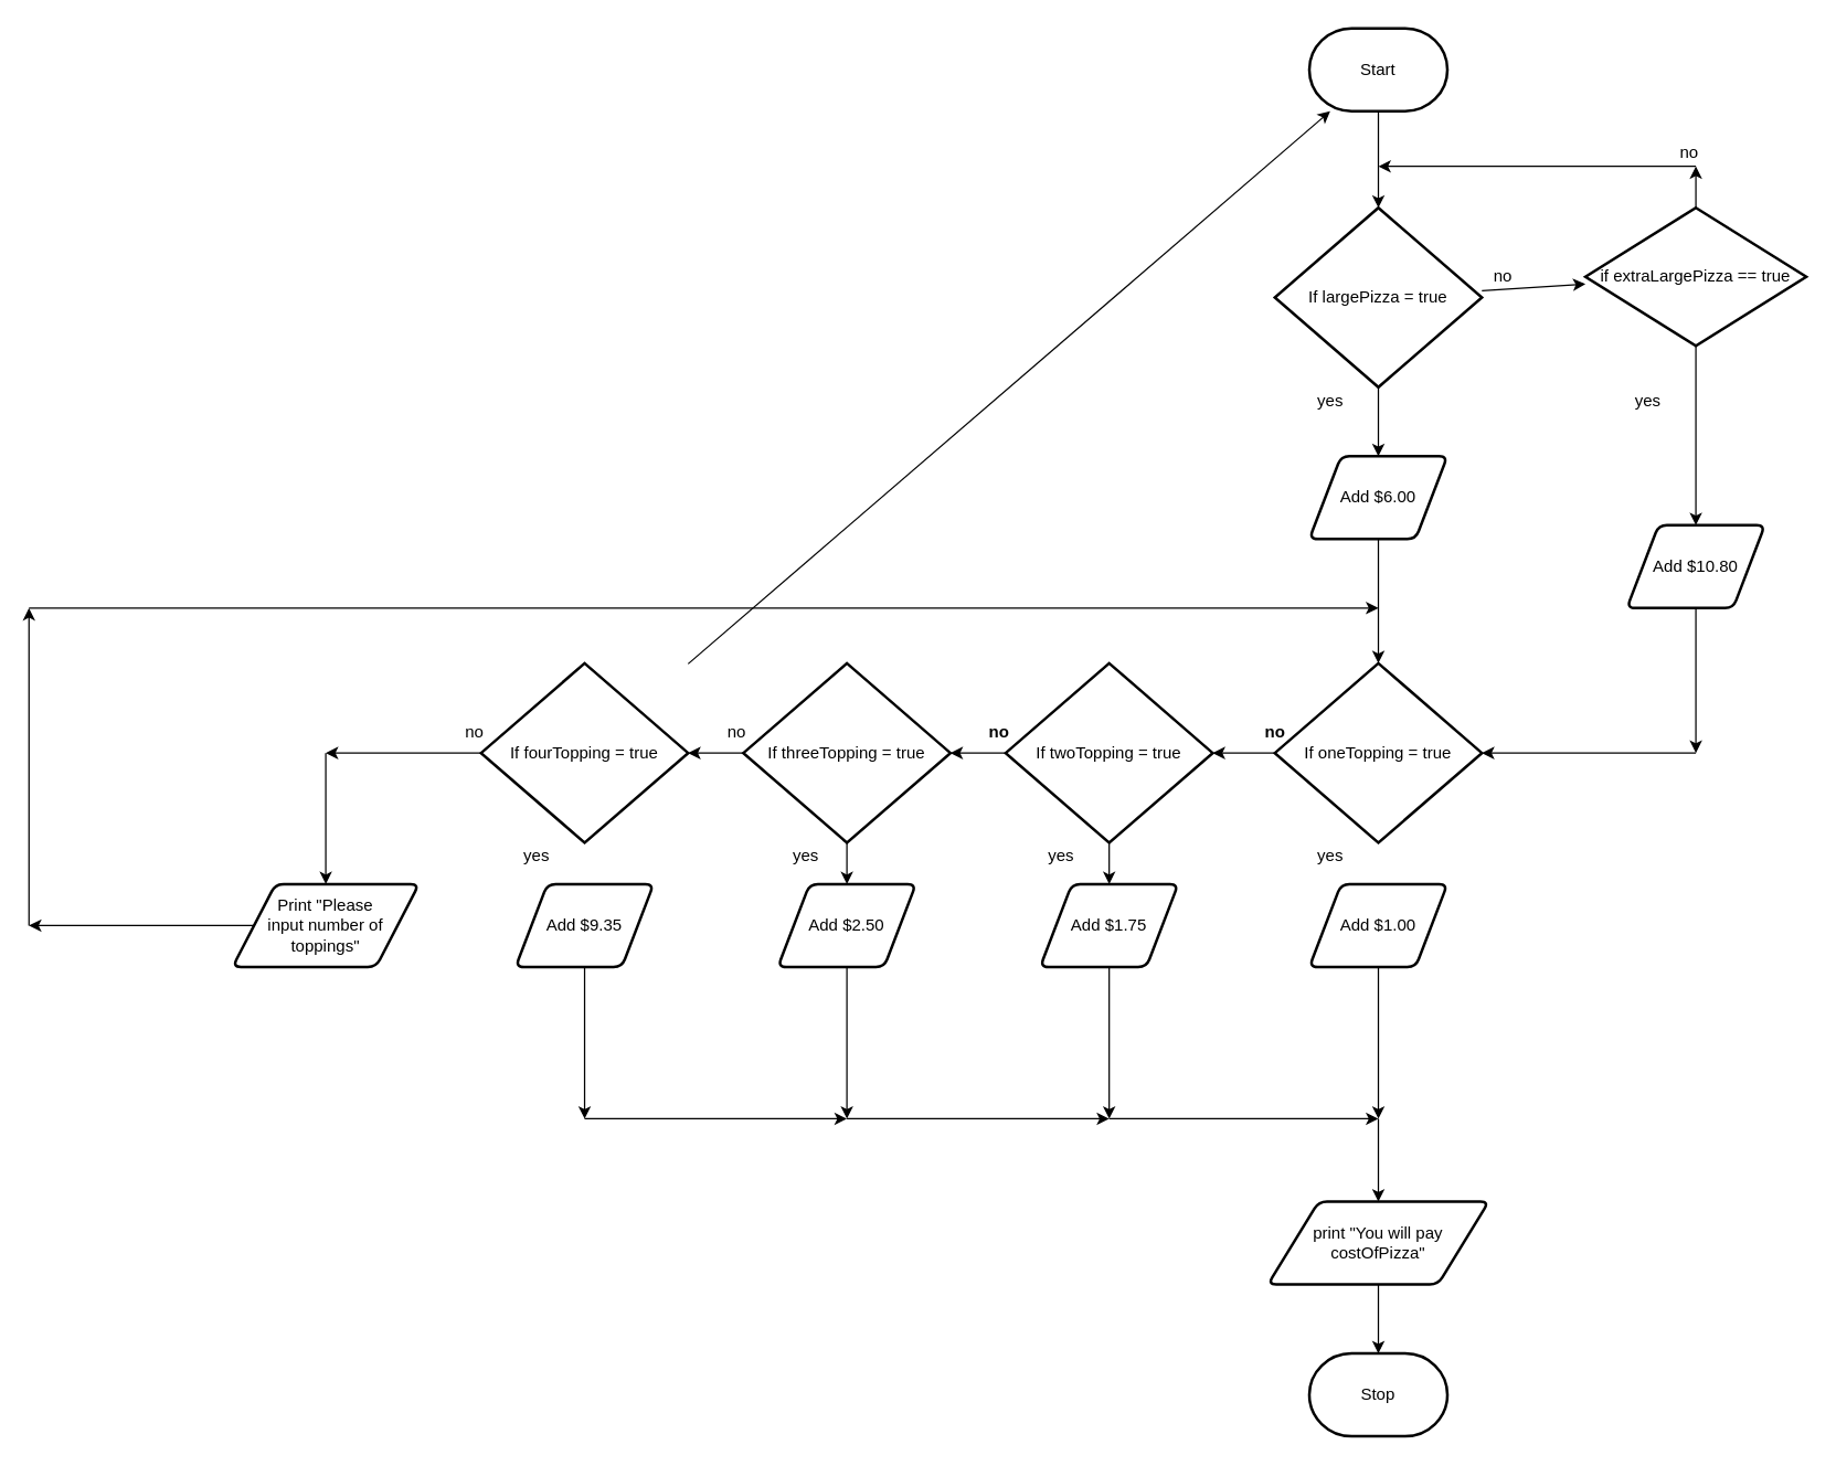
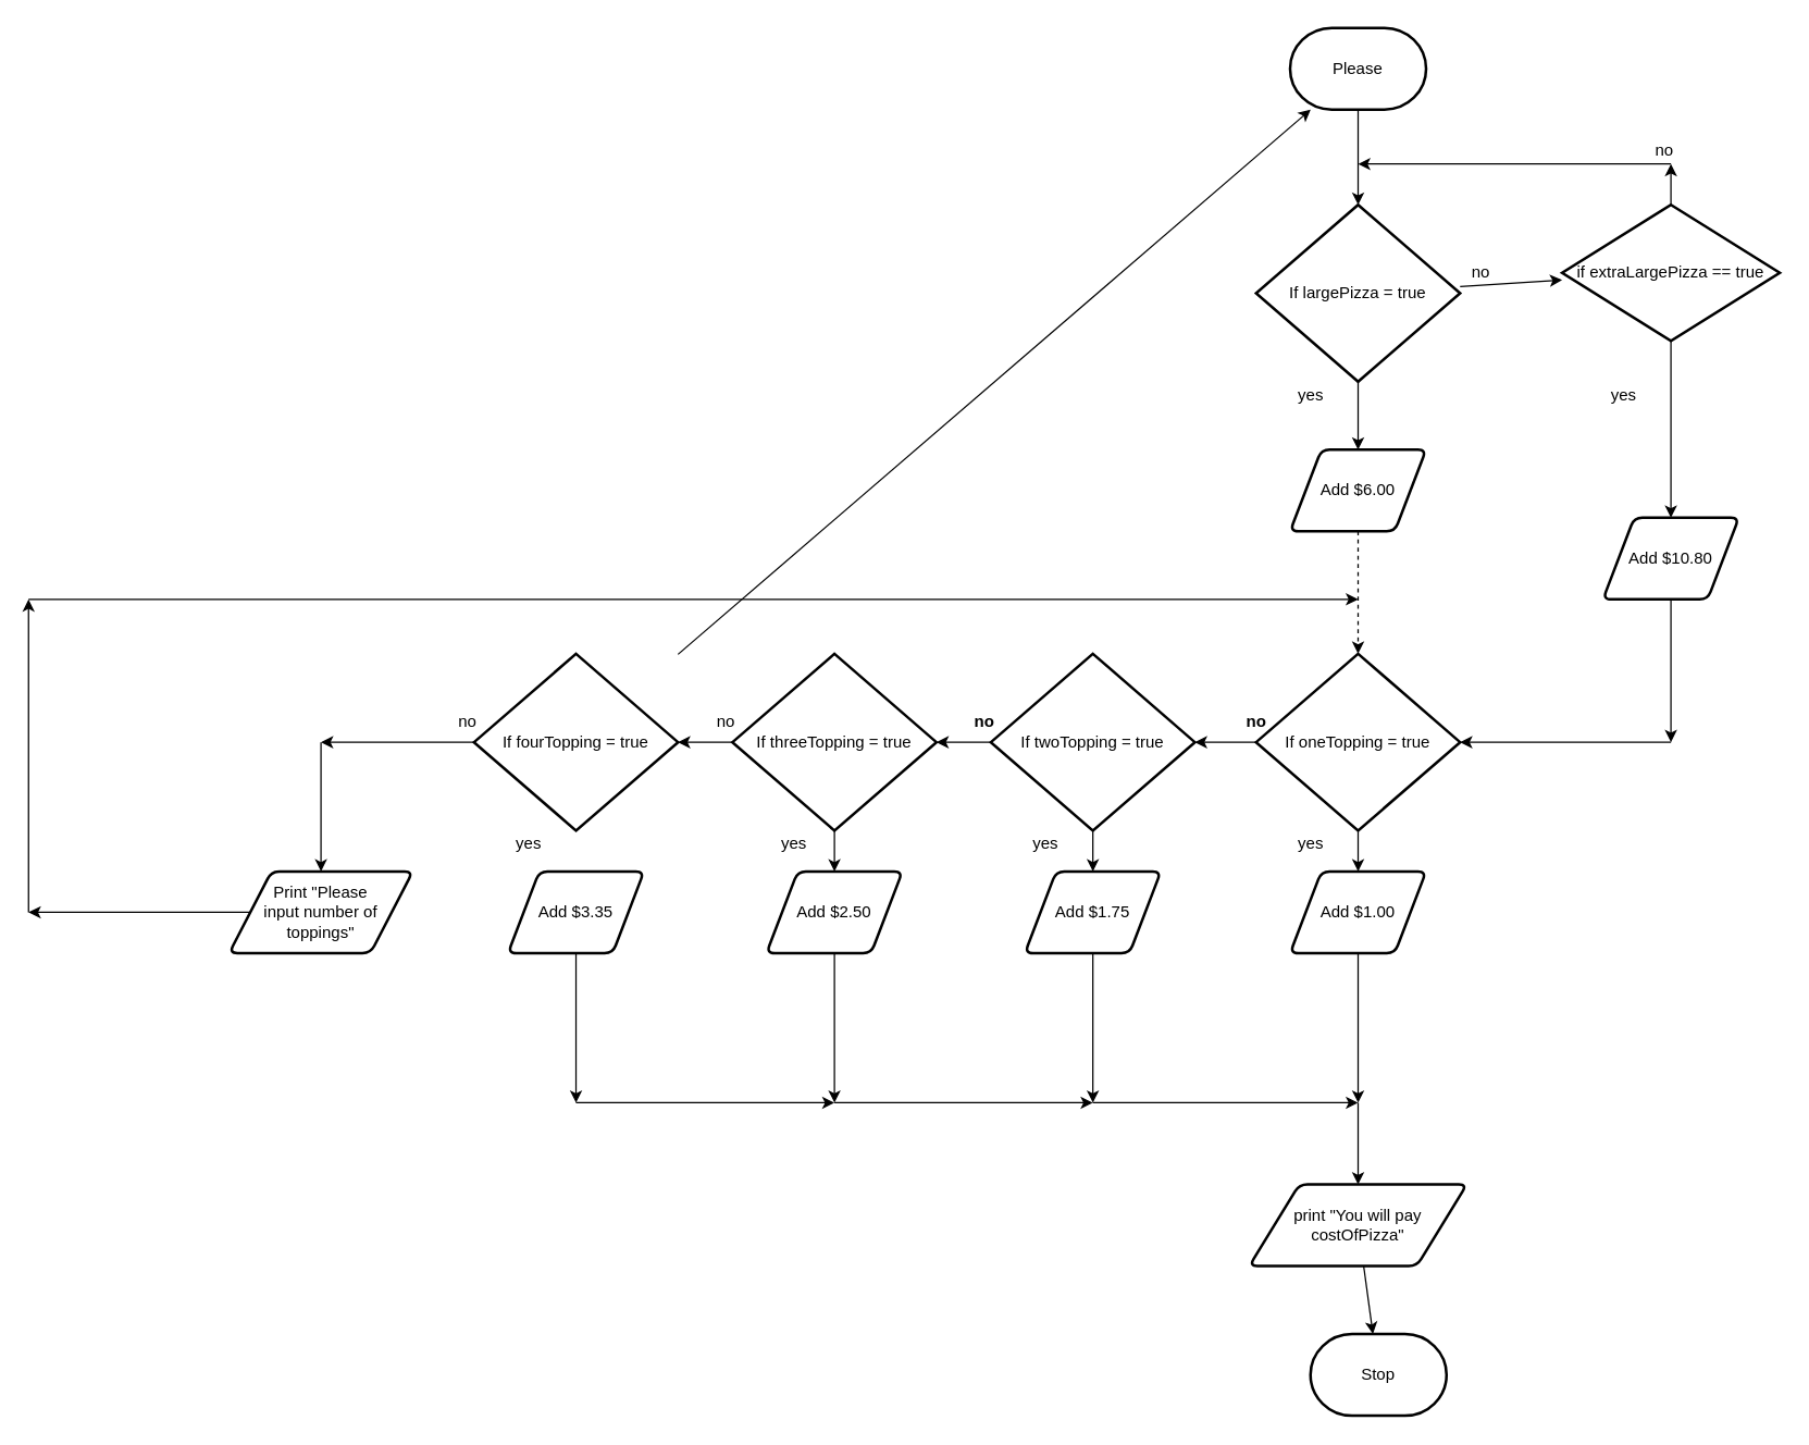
- <mxCell id="3" value="Start" style="strokeWidth=2;html=1;shape=mxgraph.flowchart.terminator;whiteSpace=wrap;" parent="1" vertex="1"><mxGeometry x="948" y="20" width="100" height="60" as="geometry" /></mxCell>
+ <mxCell id="3" value="Please" style="strokeWidth=2;html=1;shape=mxgraph.flowchart.terminator;whiteSpace=wrap;" parent="1" vertex="1"><mxGeometry x="948" y="20" width="100" height="60" as="geometry" /></mxCell>
- <mxCell id="11" value="" style="edgeStyle=none;html=1;" parent="1" source="12" target="9" edge="1"><mxGeometry relative="1" as="geometry" /></mxCell>
+ <mxCell id="11" value="" style="edgeStyle=none;html=1;dashed=1;" parent="1" source="12" target="9" edge="1"><mxGeometry relative="1" as="geometry" /></mxCell>
+ <mxCell id="8" value="" style="edgeStyle=none;html=1;" parent="1" source="9" target="26" edge="1"><mxGeometry relative="1" as="geometry" /></mxCell>
- <mxCell id="32" value="Add $9.35" style="shape=parallelogram;html=1;strokeWidth=2;perimeter=parallelogramPerimeter;whiteSpace=wrap;rounded=1;arcSize=12;size=0.23;" parent="1" vertex="1"><mxGeometry x="373" y="640" width="100" height="60" as="geometry" /></mxCell>
+ <mxCell id="32" value="Add $3.35" style="shape=parallelogram;html=1;strokeWidth=2;perimeter=parallelogramPerimeter;whiteSpace=wrap;rounded=1;arcSize=12;size=0.23;" parent="1" vertex="1"><mxGeometry x="373" y="640" width="100" height="60" as="geometry" /></mxCell>
- <mxCell id="48" value="Stop" style="strokeWidth=2;html=1;shape=mxgraph.flowchart.terminator;whiteSpace=wrap;" parent="1" vertex="1"><mxGeometry x="948" y="980" width="100" height="60" as="geometry" /></mxCell>
+ <mxCell id="48" value="Stop" style="strokeWidth=2;html=1;shape=mxgraph.flowchart.terminator;whiteSpace=wrap;" parent="1" vertex="1"><mxGeometry x="963" y="980" width="100" height="60" as="geometry" /></mxCell>
